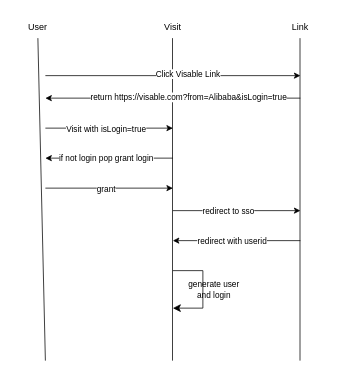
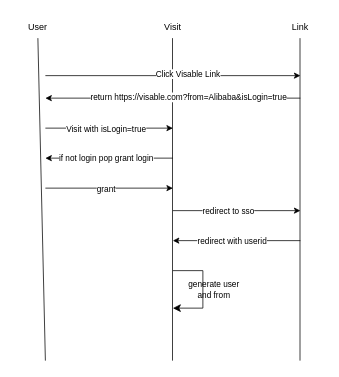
- <mxCell id="23" value="&lt;font style=&quot;font-size: 11px;&quot;&gt;generate user and login&lt;/font&gt;" style="text;html=1;align=center;verticalAlign=middle;whiteSpace=wrap;rounded=0;" vertex="1" parent="1"><mxGeometry x="240" y="370" width="90" height="30" as="geometry" /></mxCell>
+ <mxCell id="23" value="&lt;font style=&quot;font-size: 11px;&quot;&gt;generate user and from&lt;/font&gt;" style="text;html=1;align=center;verticalAlign=middle;whiteSpace=wrap;rounded=0;" vertex="1" parent="1"><mxGeometry x="240" y="370" width="90" height="30" as="geometry" /></mxCell>
